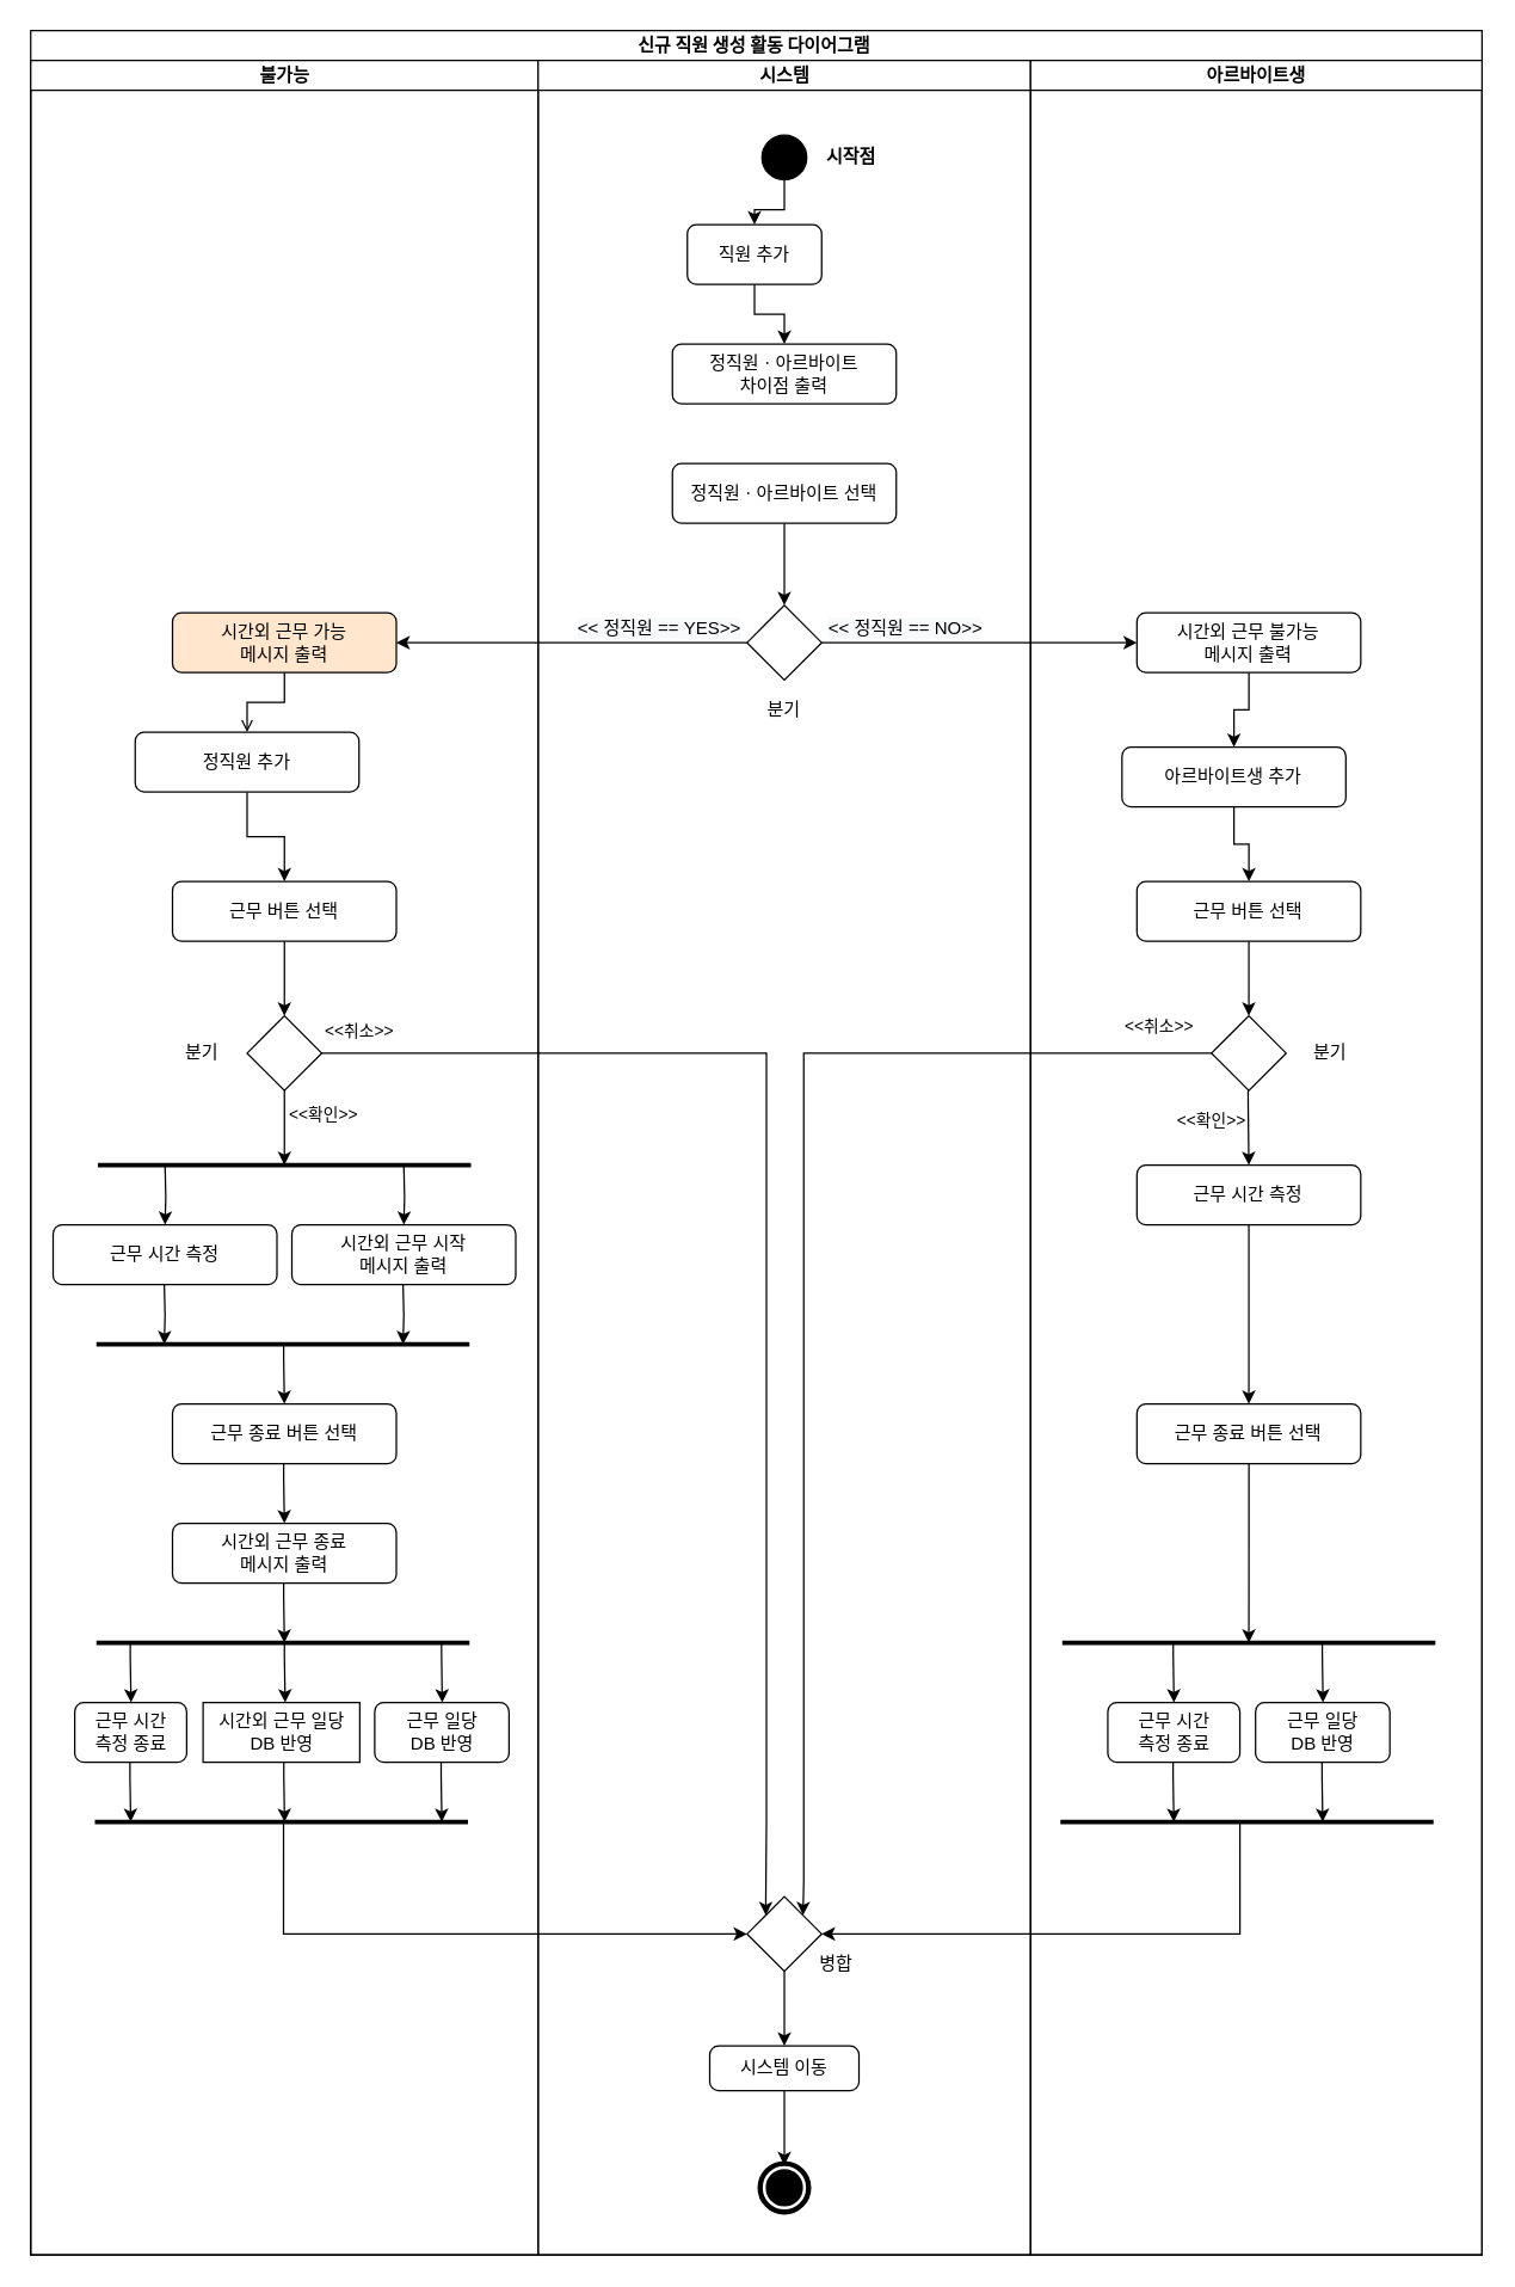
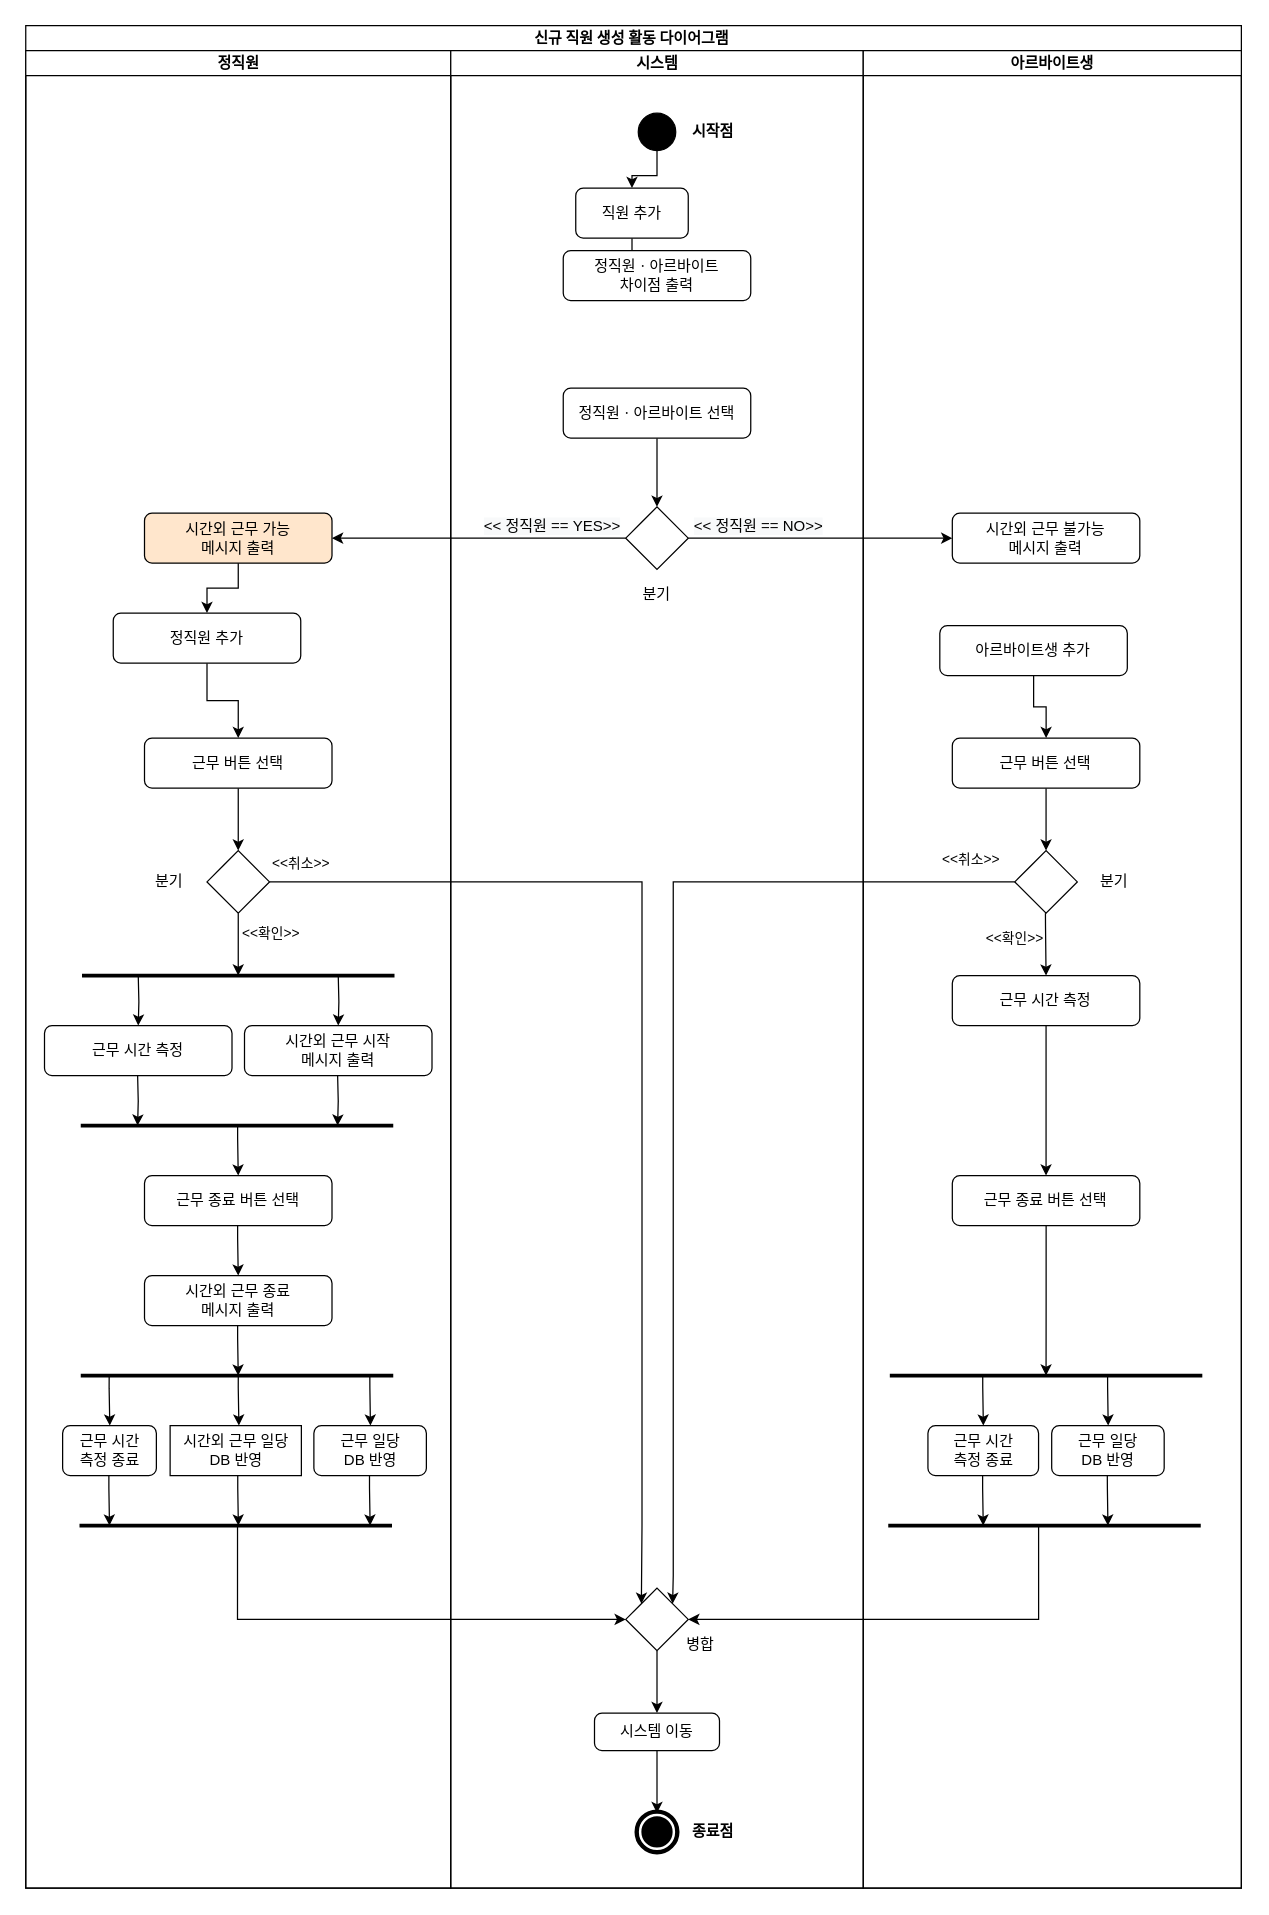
- <mxCell id="7" value="불가능" style="swimlane;html=1;startSize=20;" vertex="1" parent="2"><mxGeometry y="20" width="340" height="1470" as="geometry" /></mxCell>
+ <mxCell id="7" value="정직원" style="swimlane;html=1;startSize=20;" vertex="1" parent="2"><mxGeometry y="20" width="340" height="1470" as="geometry" /></mxCell>
- <mxCell id="51" value="정직원ㆍ아르바이트&lt;br&gt;차이점 출력" style="whiteSpace=wrap;html=1;rounded=1;" vertex="1" parent="41"><mxGeometry x="90" y="190" width="150" height="40" as="geometry" /></mxCell>
+ <mxCell id="51" value="정직원ㆍ아르바이트&lt;br&gt;차이점 출력" style="whiteSpace=wrap;html=1;rounded=1;" vertex="1" parent="41"><mxGeometry x="90" y="160" width="150" height="40" as="geometry" /></mxCell>
- <mxCell id="60" value="" style="edgeStyle=orthogonalEdgeStyle;rounded=0;orthogonalLoop=1;jettySize=auto;html=1;endArrow=classic;endFill=1;" edge="1" parent="59" source="61" target="63"><mxGeometry relative="1" as="geometry" /></mxCell>
- <mxCell id="11" value="" style="edgeStyle=orthogonalEdgeStyle;rounded=0;orthogonalLoop=1;jettySize=auto;html=1;endArrow=open;endFill=1;" edge="1" parent="7" source="8" target="10"><mxGeometry relative="1" as="geometry" /></mxCell>
+ <mxCell id="11" value="" style="edgeStyle=orthogonalEdgeStyle;rounded=0;orthogonalLoop=1;jettySize=auto;html=1;endArrow=classic;endFill=1;" edge="1" parent="7" source="8" target="10"><mxGeometry relative="1" as="geometry" /></mxCell>
+ <mxCell id="58" value="종료점" style="text;html=1;strokeColor=none;fillColor=none;align=center;verticalAlign=middle;whiteSpace=wrap;rounded=0;fontStyle=1" vertex="1" parent="41"><mxGeometry x="180" y="1410" width="60" height="30" as="geometry" /></mxCell>
